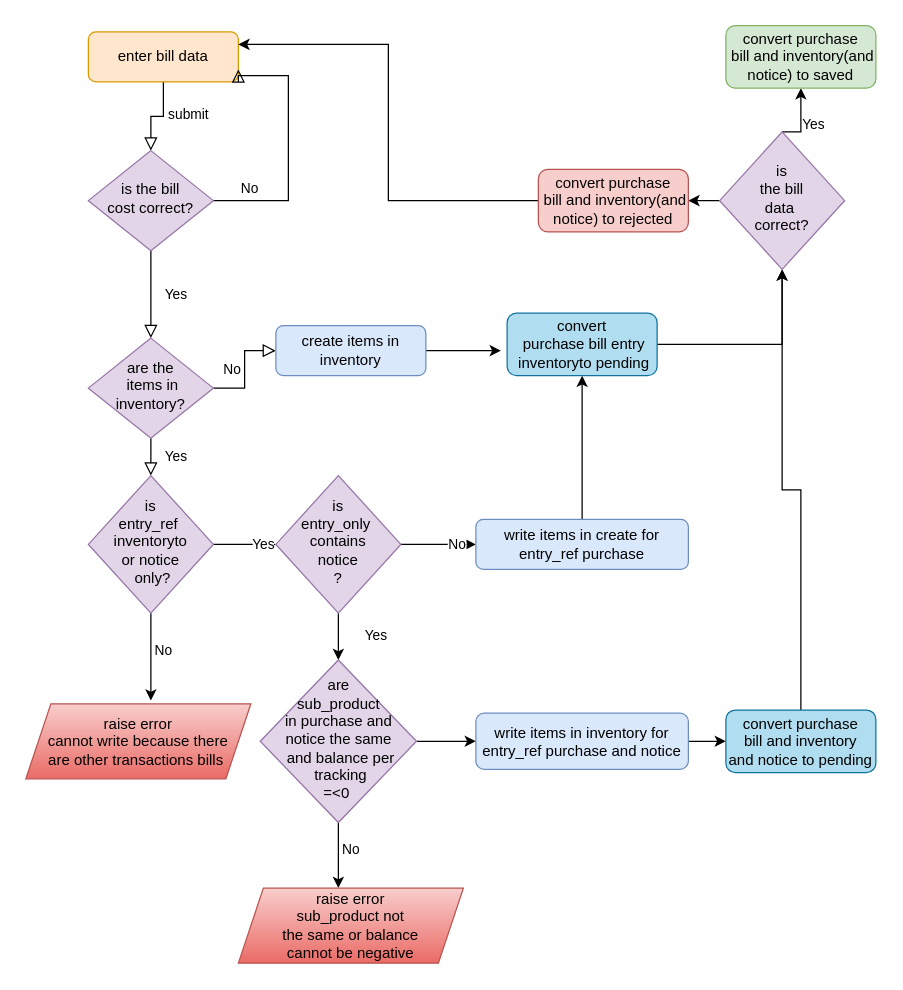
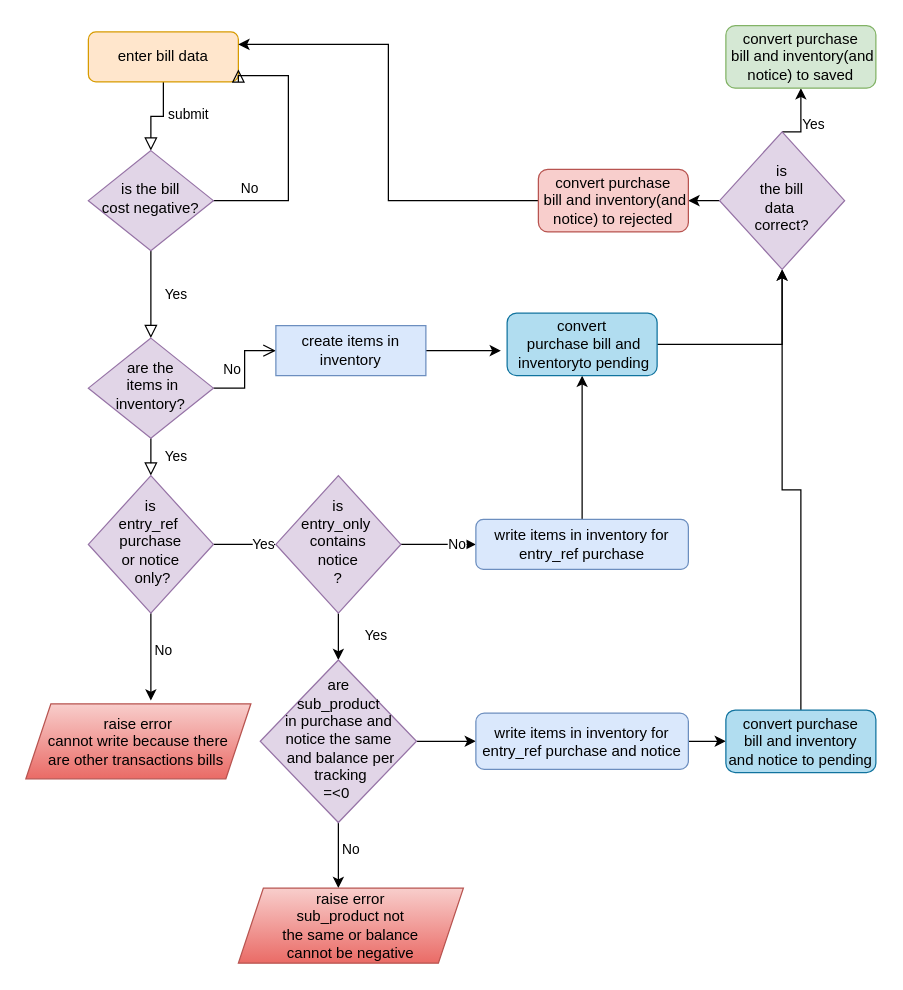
- <mxCell id="6" value="is the bill &lt;br&gt;cost&amp;nbsp;correct?" style="rhombus;whiteSpace=wrap;html=1;shadow=0;fontFamily=Helvetica;fontSize=12;align=center;strokeWidth=1;spacing=6;spacingTop=-4;fillColor=#e1d5e7;strokeColor=#9673a6;" parent="1" vertex="1"><mxGeometry x="70" y="120" width="100" height="80" as="geometry" /></mxCell>
+ <mxCell id="6" value="is the bill &lt;br&gt;cost&amp;nbsp;negative?" style="rhombus;whiteSpace=wrap;html=1;shadow=0;fontFamily=Helvetica;fontSize=12;align=center;strokeWidth=1;spacing=6;spacingTop=-4;fillColor=#e1d5e7;strokeColor=#9673a6;" parent="1" vertex="1"><mxGeometry x="70" y="120" width="100" height="80" as="geometry" /></mxCell>
- <mxCell id="28" value="convert&lt;br&gt;&amp;nbsp;purchase bill entry&lt;br&gt;&amp;nbsp;inventoryto pending" style="rounded=1;whiteSpace=wrap;html=1;fontSize=12;glass=0;strokeWidth=1;shadow=0;fillColor=#b1ddf0;strokeColor=#10739e;" vertex="1" parent="1"><mxGeometry x="405" y="250" width="120" height="50" as="geometry" /></mxCell>
+ <mxCell id="28" value="convert&lt;br&gt;&amp;nbsp;purchase bill and&lt;br&gt;&amp;nbsp;inventoryto pending" style="rounded=1;whiteSpace=wrap;html=1;fontSize=12;glass=0;strokeWidth=1;shadow=0;fillColor=#b1ddf0;strokeColor=#10739e;" vertex="1" parent="1"><mxGeometry x="405" y="250" width="120" height="50" as="geometry" /></mxCell>
- <mxCell id="8" value="No" style="edgeStyle=orthogonalEdgeStyle;rounded=0;html=1;jettySize=auto;orthogonalLoop=1;fontSize=11;endArrow=block;endFill=0;endSize=8;strokeWidth=1;shadow=0;labelBackgroundColor=none;" parent="1" source="9" target="11" edge="1"><mxGeometry y="10" relative="1" as="geometry"><mxPoint as="offset" /></mxGeometry></mxCell>
+ <mxCell id="8" value="No" style="edgeStyle=orthogonalEdgeStyle;rounded=0;html=1;jettySize=auto;orthogonalLoop=1;fontSize=11;endArrow=open;endFill=0;endSize=8;strokeWidth=1;shadow=0;labelBackgroundColor=none;" parent="1" source="9" target="11" edge="1"><mxGeometry y="10" relative="1" as="geometry"><mxPoint as="offset" /></mxGeometry></mxCell>
- <mxCell id="11" value="create items in inventory" style="rounded=1;whiteSpace=wrap;html=1;fontSize=12;glass=0;strokeWidth=1;shadow=0;fillColor=#dae8fc;strokeColor=#6c8ebf;" parent="1" vertex="1"><mxGeometry x="220" y="260" width="120" height="40" as="geometry" /></mxCell>
+ <mxCell id="11" value="create items in inventory" style="whiteSpace=wrap;html=1;fontSize=12;glass=0;strokeWidth=1;shadow=0;fillColor=#dae8fc;strokeColor=#6c8ebf;rounded=0;" parent="1" vertex="1"><mxGeometry x="220" y="260" width="120" height="40" as="geometry" /></mxCell>
- <mxCell id="14" value="is &lt;br&gt;entry_ref&amp;nbsp;&lt;br&gt;inventoryto &lt;br&gt;or&amp;nbsp;notice&lt;br&gt;&amp;nbsp;only?" style="rhombus;whiteSpace=wrap;html=1;shadow=0;fontFamily=Helvetica;fontSize=12;align=center;strokeWidth=1;spacing=6;spacingTop=-4;fillColor=#e1d5e7;strokeColor=#9673a6;" vertex="1" parent="1"><mxGeometry x="70" y="380" width="100" height="110" as="geometry" /></mxCell>
+ <mxCell id="14" value="is &lt;br&gt;entry_ref&amp;nbsp;&lt;br&gt;purchase &lt;br&gt;or&amp;nbsp;notice&lt;br&gt;&amp;nbsp;only?" style="rhombus;whiteSpace=wrap;html=1;shadow=0;fontFamily=Helvetica;fontSize=12;align=center;strokeWidth=1;spacing=6;spacingTop=-4;fillColor=#e1d5e7;strokeColor=#9673a6;" vertex="1" parent="1"><mxGeometry x="70" y="380" width="100" height="110" as="geometry" /></mxCell>
- <mxCell id="19" value="write items in create for entry_ref purchase" style="rounded=1;whiteSpace=wrap;html=1;fontSize=12;glass=0;strokeWidth=1;shadow=0;fillColor=#dae8fc;strokeColor=#6c8ebf;" vertex="1" parent="1"><mxGeometry x="380" y="415" width="170" height="40" as="geometry" /></mxCell>
+ <mxCell id="19" value="write items in inventory for entry_ref purchase" style="rounded=1;whiteSpace=wrap;html=1;fontSize=12;glass=0;strokeWidth=1;shadow=0;fillColor=#dae8fc;strokeColor=#6c8ebf;" vertex="1" parent="1"><mxGeometry x="380" y="415" width="170" height="40" as="geometry" /></mxCell>
